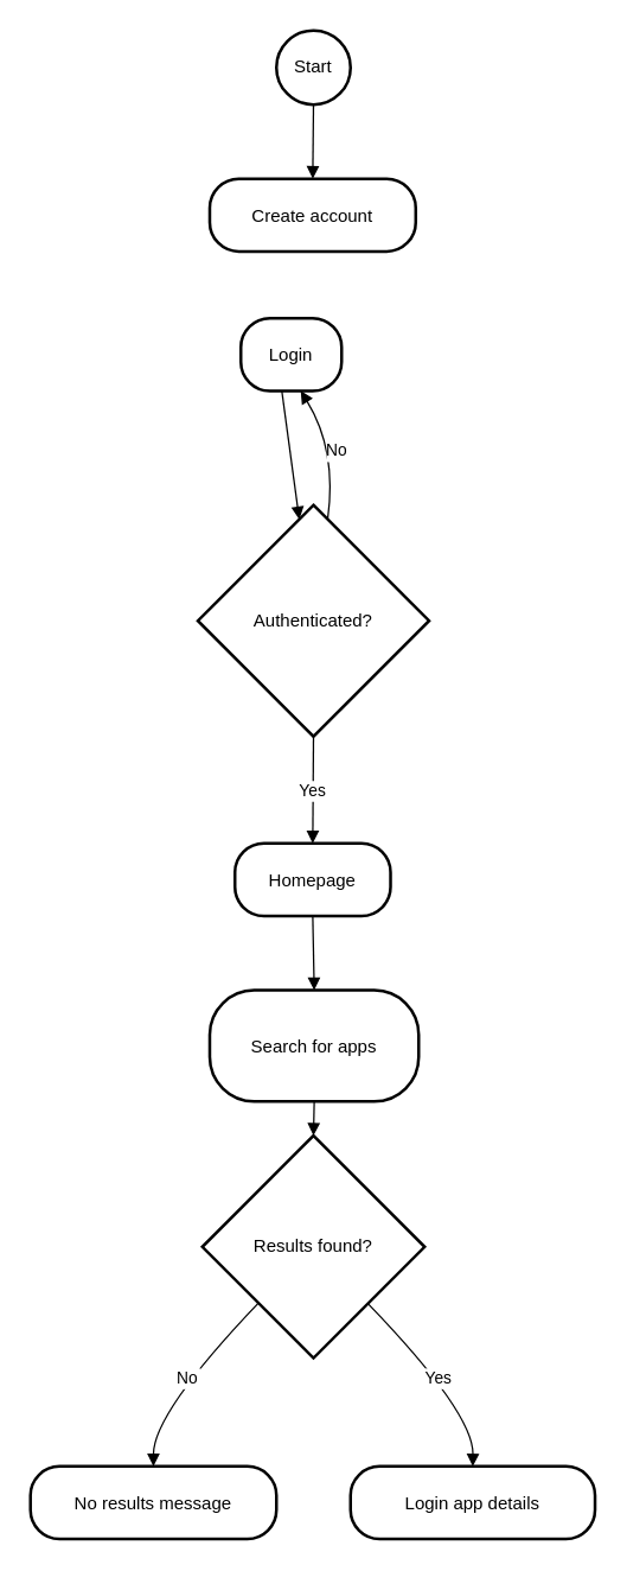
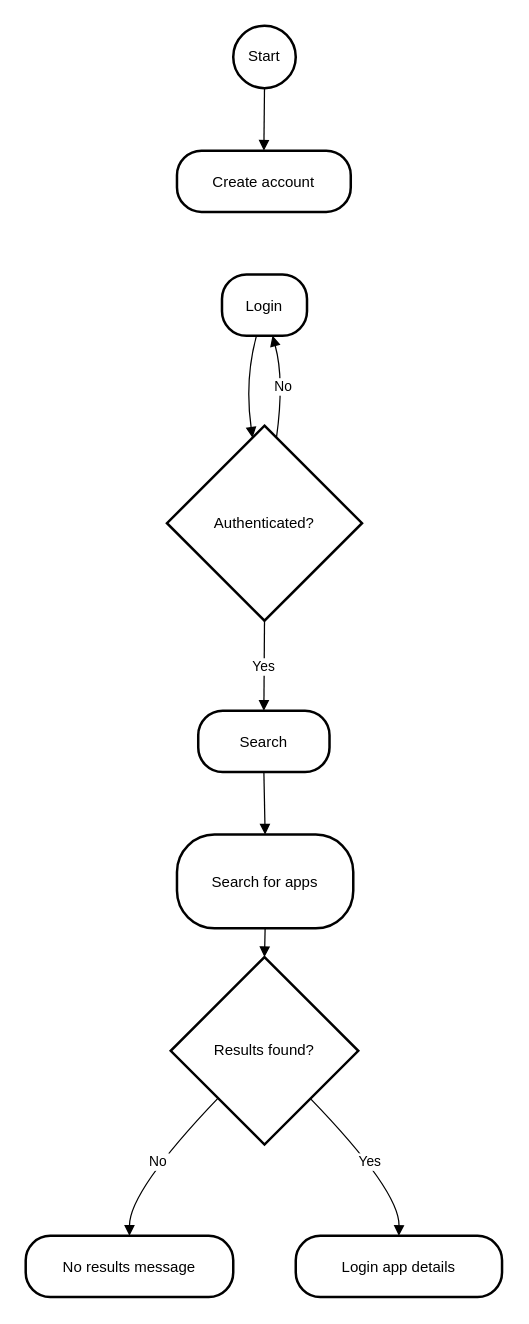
- <mxCell id="4" value="Login" style="rounded=1;arcSize=40;strokeWidth=2" vertex="1" parent="1"><mxGeometry x="162" y="214" width="68" height="49" as="geometry" /></mxCell>
+ <mxCell id="4" value="Login" style="rounded=1;arcSize=40;strokeWidth=2" vertex="1" parent="1"><mxGeometry x="177" y="219" width="68" height="49" as="geometry" /></mxCell>
- <mxCell id="6" value="Homepage" style="rounded=1;arcSize=40;strokeWidth=2" vertex="1" parent="1"><mxGeometry x="158" y="568" width="105" height="49" as="geometry" /></mxCell>
+ <mxCell id="6" value="Search" style="rounded=1;arcSize=40;strokeWidth=2" vertex="1" parent="1"><mxGeometry x="158" y="568" width="105" height="49" as="geometry" /></mxCell>
